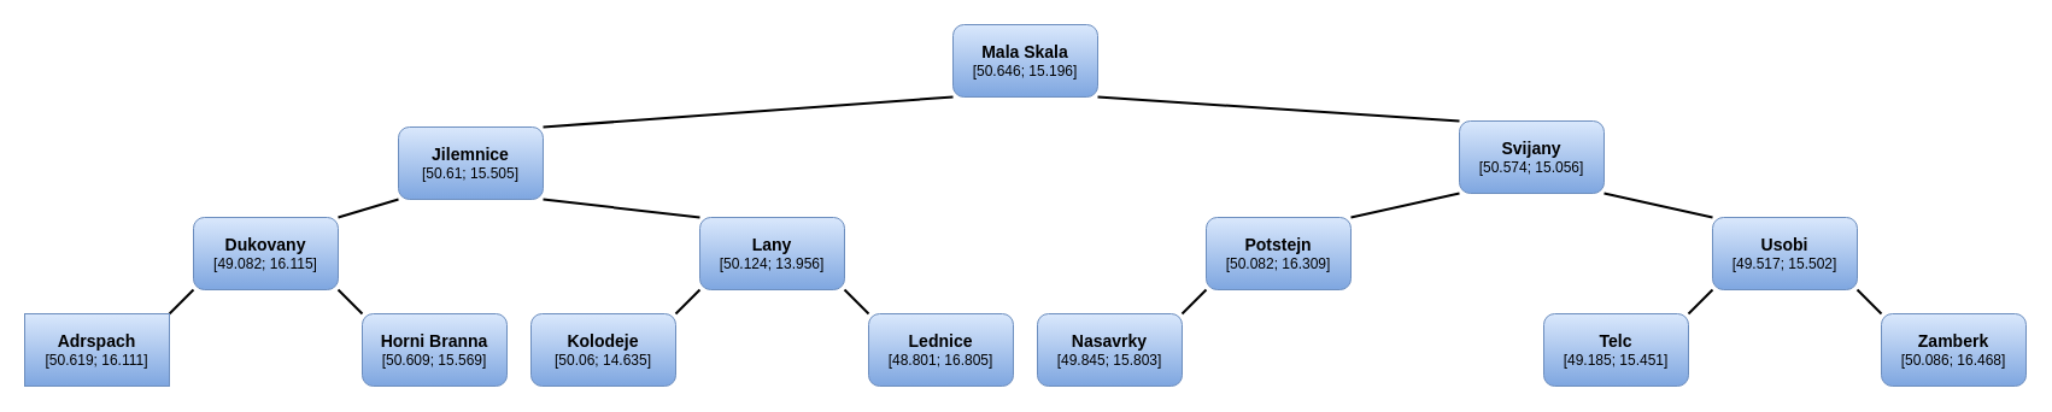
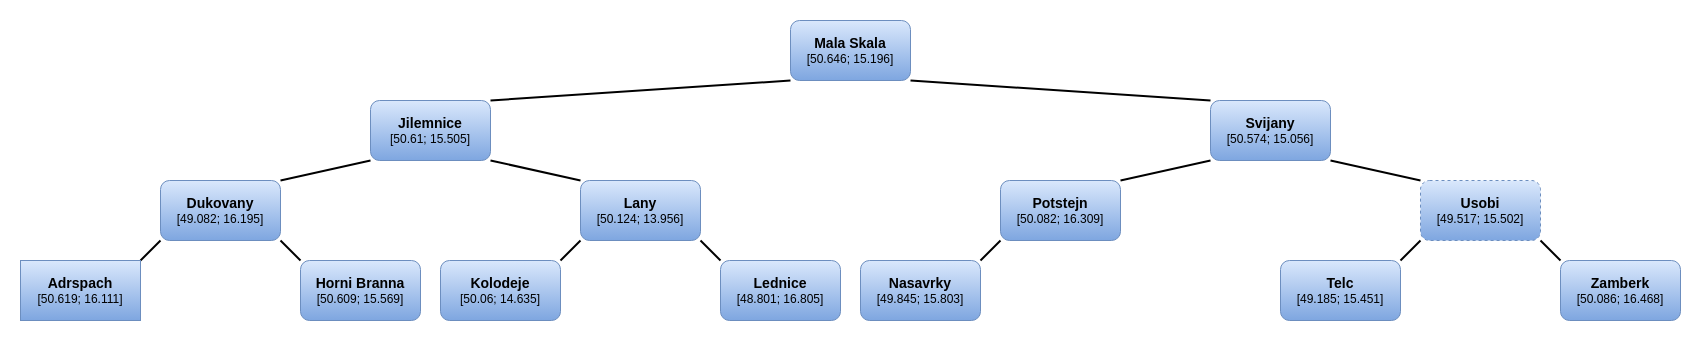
- <mxCell id="5" value="&lt;div&gt;&lt;font size=&quot;1&quot;&gt;&lt;b style=&quot;font-size: 14px;&quot;&gt;Jilemnice&lt;/b&gt;&lt;/font&gt;&lt;/div&gt;&lt;div&gt;[50.61; 15.505]&lt;br&gt;&lt;/div&gt;" style="rounded=1;whiteSpace=wrap;html=1;fillColor=#dae8fc;gradientColor=#7ea6e0;strokeColor=#6c8ebf;" parent="1" vertex="1"><mxGeometry x="330" y="105" width="120" height="60" as="geometry" /></mxCell>
+ <mxCell id="5" value="&lt;div&gt;&lt;font size=&quot;1&quot;&gt;&lt;b style=&quot;font-size: 14px;&quot;&gt;Jilemnice&lt;/b&gt;&lt;/font&gt;&lt;/div&gt;&lt;div&gt;[50.61; 15.505]&lt;br&gt;&lt;/div&gt;" style="rounded=1;whiteSpace=wrap;html=1;fillColor=#dae8fc;gradientColor=#7ea6e0;strokeColor=#6c8ebf;" parent="1" vertex="1"><mxGeometry x="370" y="100" width="120" height="60" as="geometry" /></mxCell>
- <mxCell id="9" value="&lt;div&gt;&lt;font size=&quot;1&quot;&gt;&lt;b style=&quot;font-size: 14px;&quot;&gt;Dukovany&lt;/b&gt;&lt;/font&gt;&lt;/div&gt;&lt;div&gt;[49.082; 16.115]&lt;br&gt;&lt;/div&gt;" style="rounded=1;whiteSpace=wrap;html=1;fillColor=#dae8fc;gradientColor=#7ea6e0;strokeColor=#6c8ebf;" parent="1" vertex="1"><mxGeometry x="160" y="180" width="120" height="60" as="geometry" /></mxCell>
+ <mxCell id="9" value="&lt;div&gt;&lt;font size=&quot;1&quot;&gt;&lt;b style=&quot;font-size: 14px;&quot;&gt;Dukovany&lt;/b&gt;&lt;/font&gt;&lt;/div&gt;&lt;div&gt;[49.082; 16.195]&lt;br&gt;&lt;/div&gt;" style="rounded=1;whiteSpace=wrap;html=1;fillColor=#dae8fc;gradientColor=#7ea6e0;strokeColor=#6c8ebf;" parent="1" vertex="1"><mxGeometry x="160" y="180" width="120" height="60" as="geometry" /></mxCell>
- <mxCell id="25" value="&lt;div&gt;&lt;font size=&quot;1&quot;&gt;&lt;b style=&quot;font-size: 14px;&quot;&gt;Usobi&lt;/b&gt;&lt;/font&gt;&lt;/div&gt;&lt;div&gt;[49.517; 15.502]&lt;br&gt;&lt;/div&gt;" style="rounded=1;whiteSpace=wrap;html=1;fillColor=#dae8fc;gradientColor=#7ea6e0;strokeColor=#6c8ebf;" vertex="1" parent="1"><mxGeometry x="1420" y="180" width="120" height="60" as="geometry" /></mxCell>
+ <mxCell id="25" value="&lt;div&gt;&lt;font size=&quot;1&quot;&gt;&lt;b style=&quot;font-size: 14px;&quot;&gt;Usobi&lt;/b&gt;&lt;/font&gt;&lt;/div&gt;&lt;div&gt;[49.517; 15.502]&lt;br&gt;&lt;/div&gt;" style="rounded=1;whiteSpace=wrap;html=1;fillColor=#dae8fc;gradientColor=#7ea6e0;strokeColor=#6c8ebf;dashed=1;" vertex="1" parent="1"><mxGeometry x="1420" y="180" width="120" height="60" as="geometry" /></mxCell>
